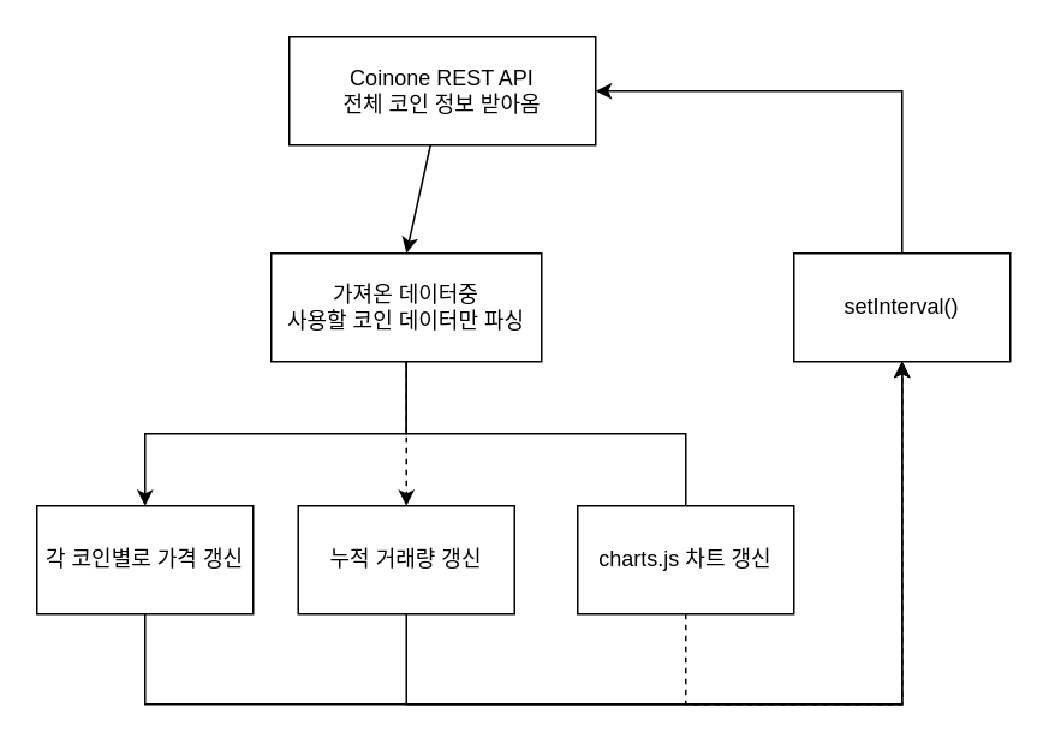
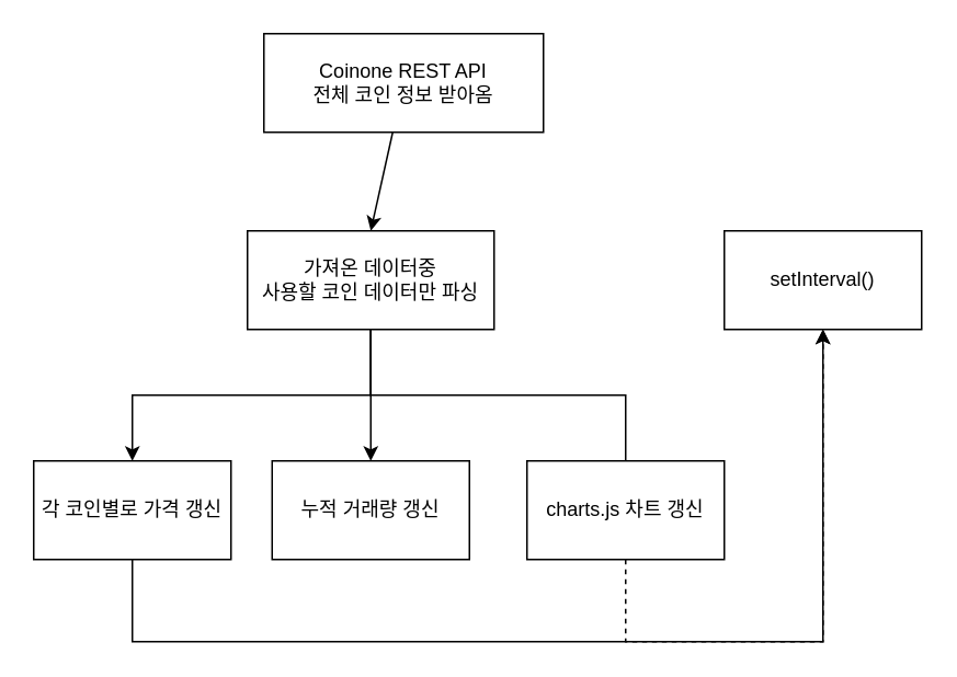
- <mxCell id="14" style="edgeStyle=orthogonalEdgeStyle;rounded=0;html=1;entryX=1;entryY=0.5;entryDx=0;entryDy=0;" parent="1" source="15" target="3" edge="1"><mxGeometry relative="1" as="geometry"><Array as="points"><mxPoint x="500" y="50" /></Array></mxGeometry></mxCell>
- <mxCell id="5" style="edgeStyle=orthogonalEdgeStyle;rounded=0;html=1;exitX=0.5;exitY=1;exitDx=0;exitDy=0;entryX=0.5;entryY=0;entryDx=0;entryDy=0;dashed=1;" parent="1" source="7" target="11" edge="1"><mxGeometry relative="1" as="geometry"><Array as="points"><mxPoint x="225" y="280" /></Array></mxGeometry></mxCell>
+ <mxCell id="5" style="edgeStyle=orthogonalEdgeStyle;rounded=0;html=1;exitX=0.5;exitY=1;exitDx=0;exitDy=0;entryX=0.5;entryY=0;entryDx=0;entryDy=0;" parent="1" source="7" target="11" edge="1"><mxGeometry relative="1" as="geometry"><Array as="points"><mxPoint x="225" y="280" /></Array></mxGeometry></mxCell>
- <mxCell id="10" style="edgeStyle=orthogonalEdgeStyle;rounded=0;html=1;entryX=0.5;entryY=1;entryDx=0;entryDy=0;" parent="1" source="11" target="15" edge="1"><mxGeometry relative="1" as="geometry"><Array as="points"><mxPoint x="225" y="390" /><mxPoint x="500" y="390" /></Array></mxGeometry></mxCell>
